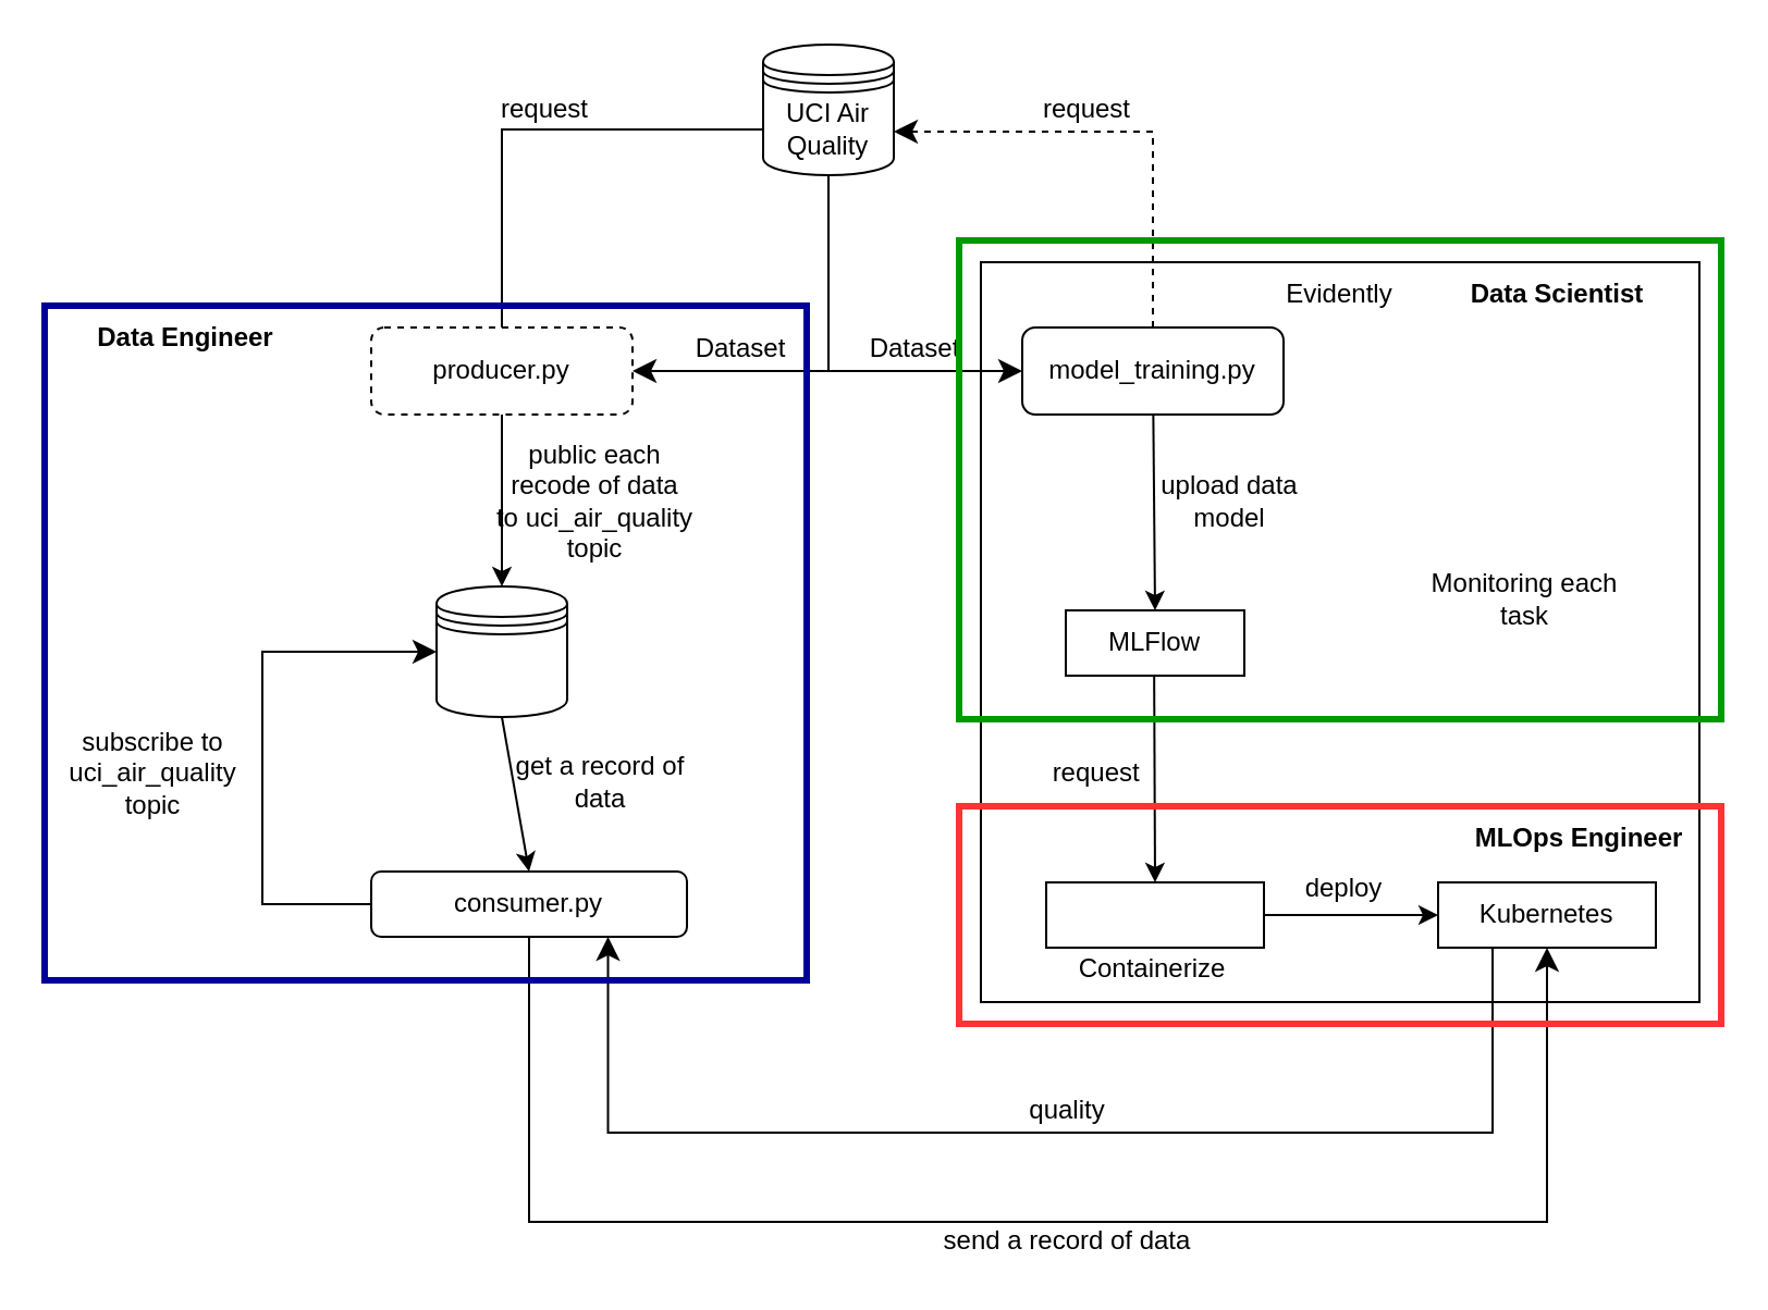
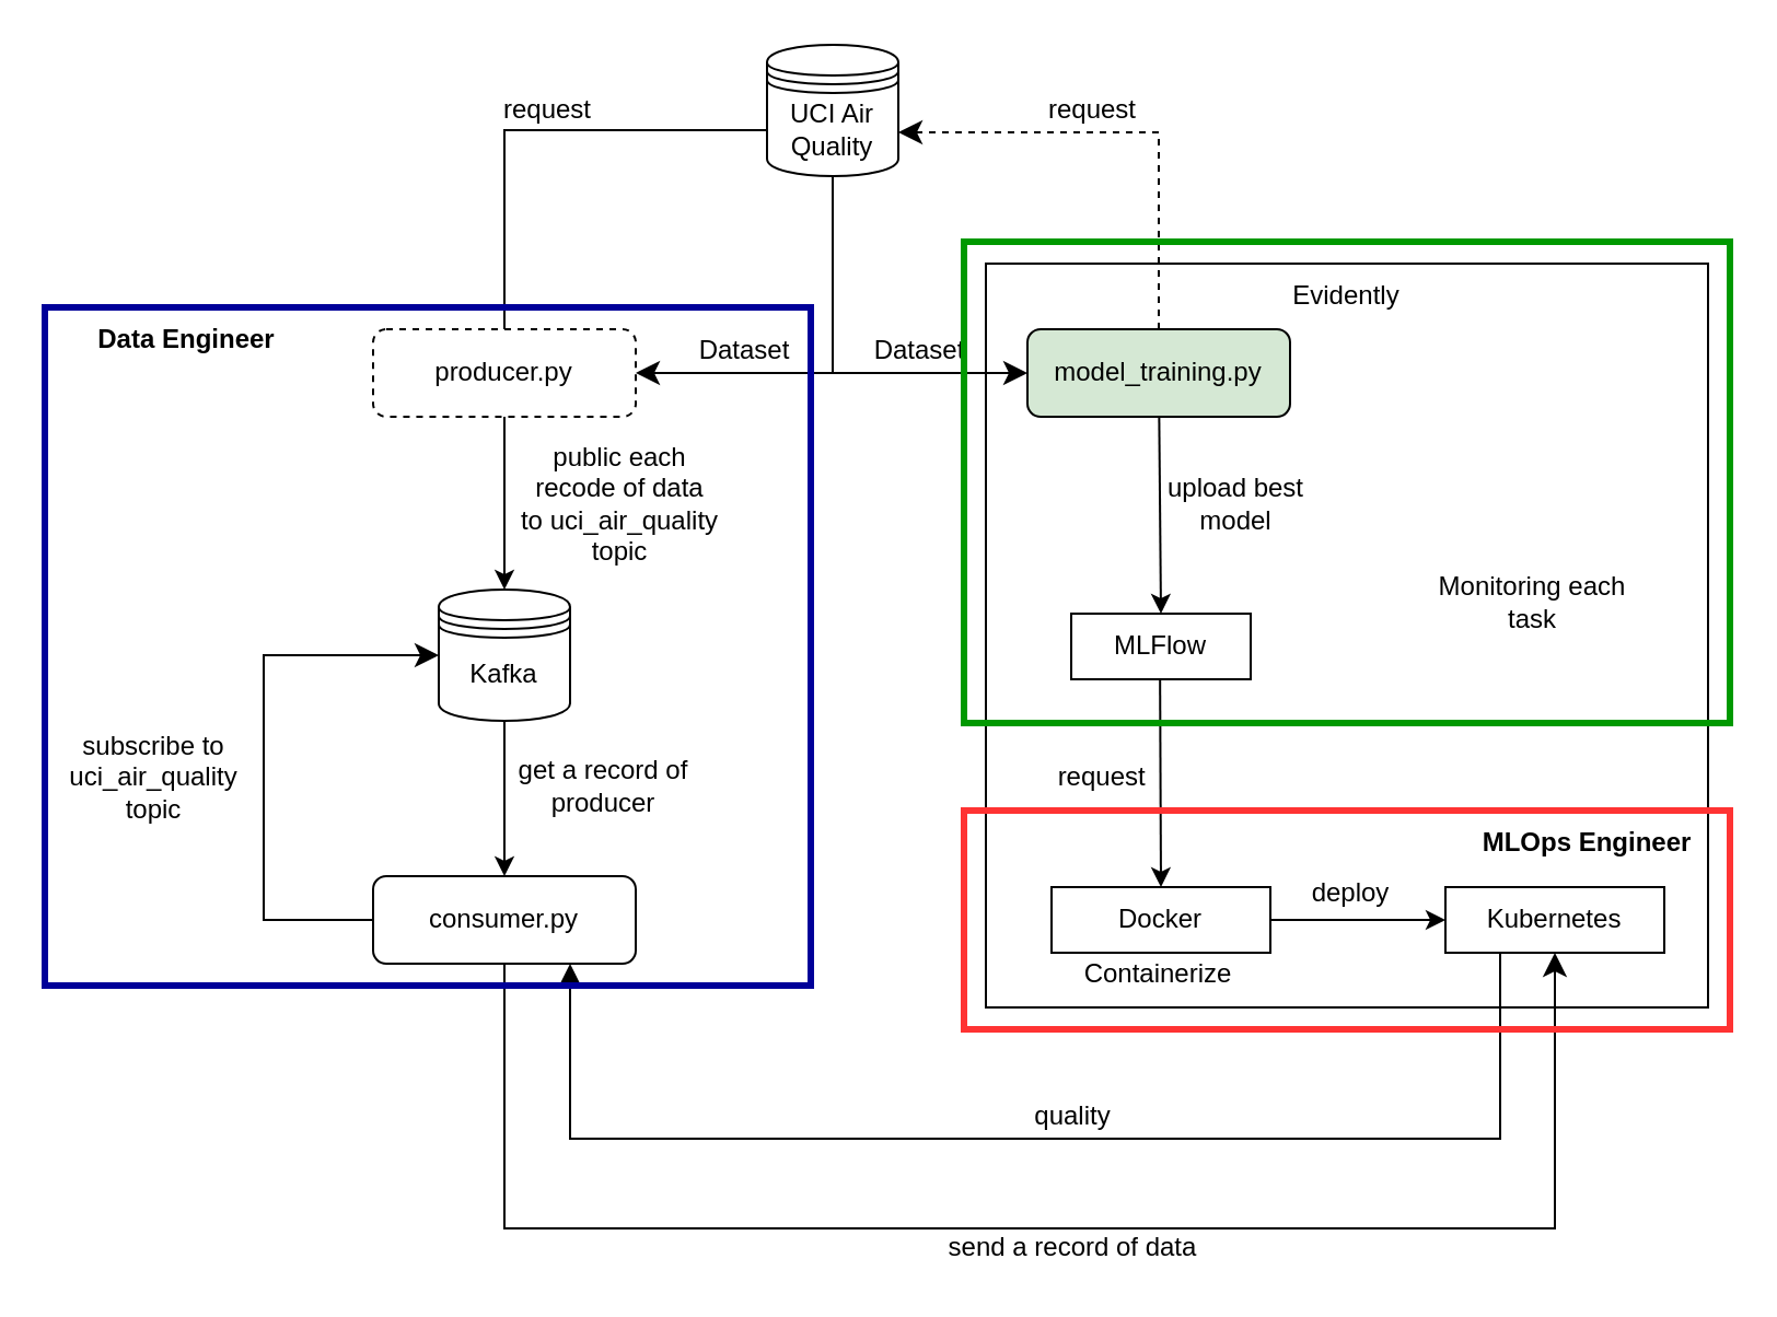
- <mxCell id="49" value="Data Scientist" style="text;html=1;align=center;verticalAlign=middle;whiteSpace=wrap;rounded=0;fontStyle=1" parent="1" vertex="1"><mxGeometry x="650" y="120" width="130" height="30" as="geometry" /></mxCell>
- <mxCell id="21" value="model_training.py" style="rounded=1;whiteSpace=wrap;html=1;fontSize=12;glass=0;strokeWidth=1;shadow=0;" parent="1" vertex="1"><mxGeometry x="469" y="150" width="120" height="40" as="geometry" /></mxCell>
+ <mxCell id="21" value="model_training.py" style="rounded=1;whiteSpace=wrap;html=1;fontSize=12;glass=0;strokeWidth=1;shadow=0;fillColor=#d5e8d4;" parent="1" vertex="1"><mxGeometry x="469" y="150" width="120" height="40" as="geometry" /></mxCell>
- <mxCell id="16" value="public each recode of data&lt;div&gt;to&amp;nbsp;&lt;span style=&quot;background-color: transparent; color: light-dark(rgb(0, 0, 0), rgb(255, 255, 255));&quot;&gt;uci_air_quality topic&lt;/span&gt;&lt;/div&gt;" style="text;html=1;align=center;verticalAlign=middle;whiteSpace=wrap;rounded=0;" parent="1" vertex="1"><mxGeometry x="223" y="200" width="100" height="60" as="geometry" /></mxCell>
+ <mxCell id="16" value="public each recode of data&lt;div&gt;to&amp;nbsp;&lt;span style=&quot;background-color: transparent; color: light-dark(rgb(0, 0, 0), rgb(255, 255, 255));&quot;&gt;uci_air_quality topic&lt;/span&gt;&lt;/div&gt;" style="text;html=1;align=center;verticalAlign=middle;whiteSpace=wrap;rounded=0;" parent="1" vertex="1"><mxGeometry x="233" y="200" width="100" height="60" as="geometry" /></mxCell>
- <mxCell id="27" value="upload data model" style="text;html=1;align=center;verticalAlign=middle;whiteSpace=wrap;rounded=0;" parent="1" vertex="1"><mxGeometry x="529" y="215" width="71" height="30" as="geometry" /></mxCell>
+ <mxCell id="27" value="upload best model" style="text;html=1;align=center;verticalAlign=middle;whiteSpace=wrap;rounded=0;" parent="1" vertex="1"><mxGeometry x="529" y="215" width="71" height="30" as="geometry" /></mxCell>
+ <mxCell id="13" value="Kafka" style="text;html=1;align=center;verticalAlign=middle;whiteSpace=wrap;rounded=0;" parent="11" vertex="1"><mxGeometry y="24" width="60" height="30" as="geometry" /></mxCell>
- <mxCell id="20" value="get a record of data" style="text;html=1;align=center;verticalAlign=middle;whiteSpace=wrap;rounded=0;" parent="1" vertex="1"><mxGeometry x="233" y="340" width="85" height="38" as="geometry" /></mxCell>
+ <mxCell id="20" value="get a record of producer" style="text;html=1;align=center;verticalAlign=middle;whiteSpace=wrap;rounded=0;" parent="1" vertex="1"><mxGeometry x="233" y="340" width="85" height="38" as="geometry" /></mxCell>
- <mxCell id="17" value="consumer.py" style="rounded=1;whiteSpace=wrap;html=1;fontSize=12;glass=0;strokeWidth=1;shadow=0;" parent="1" vertex="1"><mxGeometry x="170" y="400" width="145" height="30" as="geometry" /></mxCell>
+ <mxCell id="17" value="consumer.py" style="rounded=1;whiteSpace=wrap;html=1;fontSize=12;glass=0;strokeWidth=1;shadow=0;" parent="1" vertex="1"><mxGeometry x="170" y="400" width="120" height="40" as="geometry" /></mxCell>
+ <mxCell id="37" value="Docker" style="text;html=1;align=center;verticalAlign=middle;whiteSpace=wrap;rounded=0;" parent="1" vertex="1"><mxGeometry x="500" y="410" width="60" height="20" as="geometry" /></mxCell>
